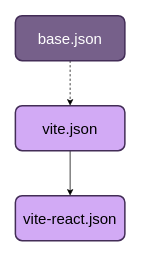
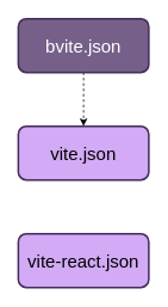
- <mxCell id="3" value="&lt;font style=&quot;font-size: 20px;&quot;&gt;b&lt;/font&gt;&lt;span style=&quot;background-color: initial; font-size: 20px;&quot;&gt;ase.json&lt;/span&gt;" style="rounded=1;whiteSpace=wrap;html=1;strokeWidth=2;fillColor=#76608a;strokeColor=#432D57;fontColor=#ffffff;" vertex="1" parent="1"><mxGeometry x="20" y="20" width="146" height="60" as="geometry" /></mxCell>
+ <mxCell id="3" value="&lt;font style=&quot;font-size: 20px;&quot;&gt;b&lt;/font&gt;&lt;span style=&quot;background-color: initial; font-size: 20px;&quot;&gt;vite.json&lt;/span&gt;" style="rounded=1;whiteSpace=wrap;html=1;strokeWidth=2;fillColor=#76608a;strokeColor=#432D57;fontColor=#ffffff;" vertex="1" parent="1"><mxGeometry x="20" y="20" width="146" height="60" as="geometry" /></mxCell>
- <mxCell id="4" style="edgeStyle=orthogonalEdgeStyle;rounded=0;orthogonalLoop=1;jettySize=auto;html=1;" edge="1" parent="1" source="5" target="6"><mxGeometry relative="1" as="geometry" /></mxCell>
